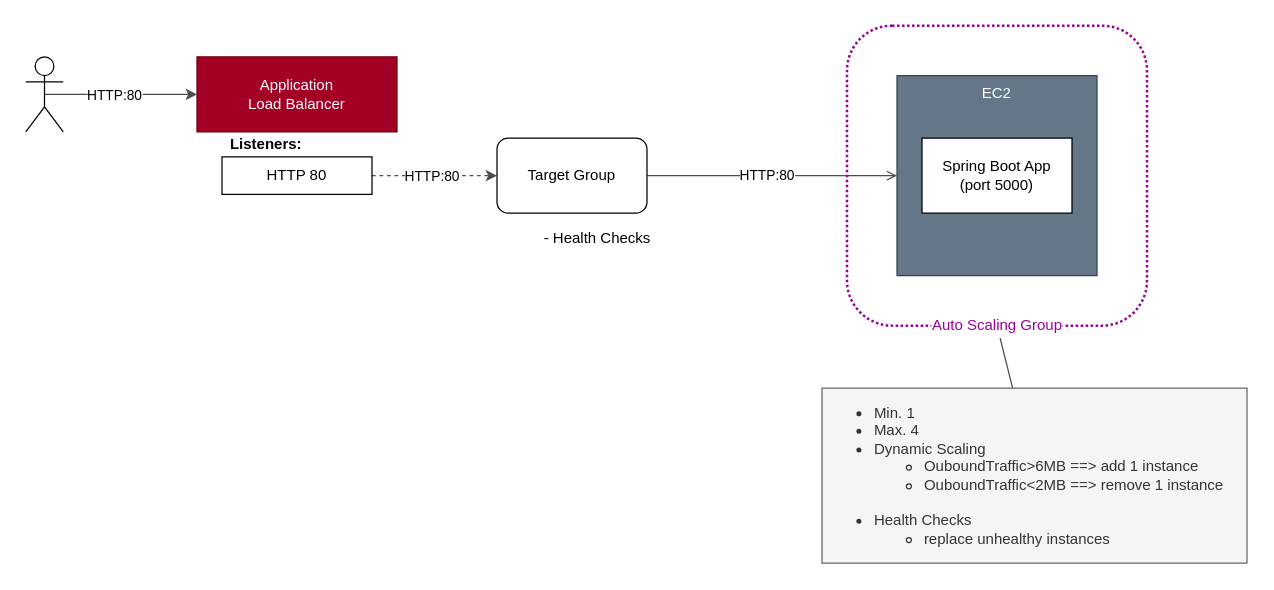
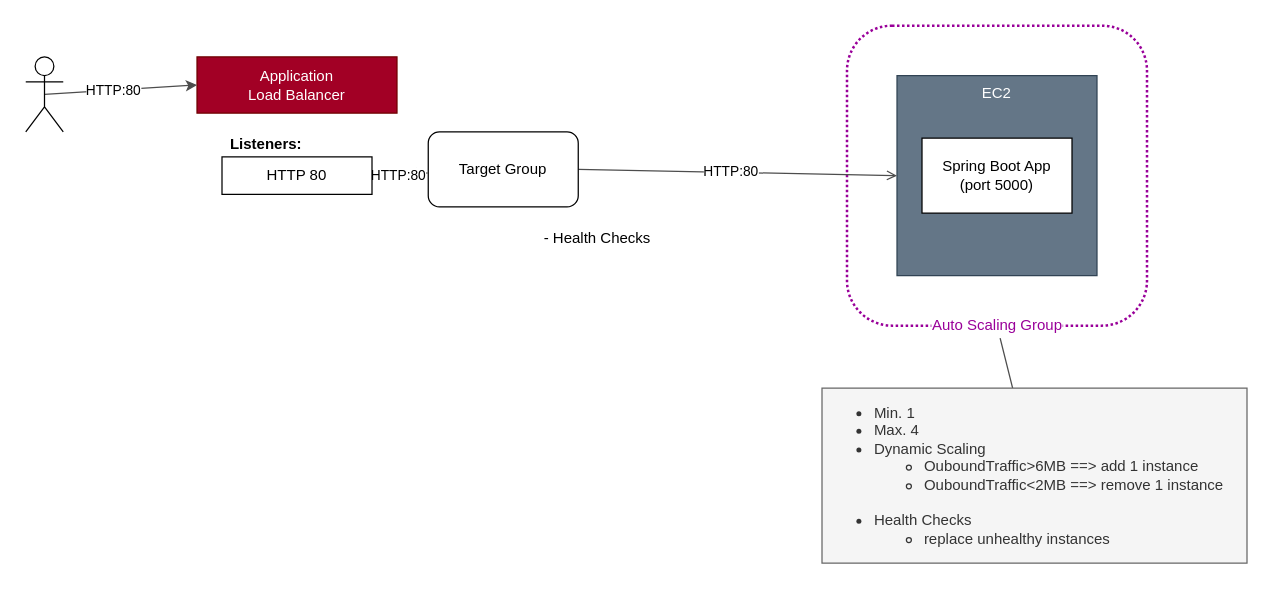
- <mxCell id="8" value="Application &lt;br&gt;Load Balancer" style="rounded=0;whiteSpace=wrap;html=1;labelBackgroundColor=none;strokeWidth=1;fillColor=#a20025;fontColor=#ffffff;strokeColor=#6F0000;" vertex="1" parent="1"><mxGeometry x="157" y="45" width="160" height="60" as="geometry" /></mxCell>
+ <mxCell id="8" value="Application &lt;br&gt;Load Balancer" style="rounded=0;whiteSpace=wrap;html=1;labelBackgroundColor=none;strokeWidth=1;fillColor=#a20025;fontColor=#ffffff;strokeColor=#6F0000;" vertex="1" parent="1"><mxGeometry x="157" y="45" width="160" height="45" as="geometry" /></mxCell>
- <mxCell id="18" value="Target Group" style="rounded=1;whiteSpace=wrap;html=1;labelBackgroundColor=none;strokeWidth=1;" vertex="1" parent="1"><mxGeometry x="397" y="110" width="120" height="60" as="geometry" /></mxCell>
+ <mxCell id="18" value="Target Group" style="rounded=1;whiteSpace=wrap;html=1;labelBackgroundColor=none;strokeWidth=1;" vertex="1" parent="1"><mxGeometry x="342" y="105" width="120" height="60" as="geometry" /></mxCell>
